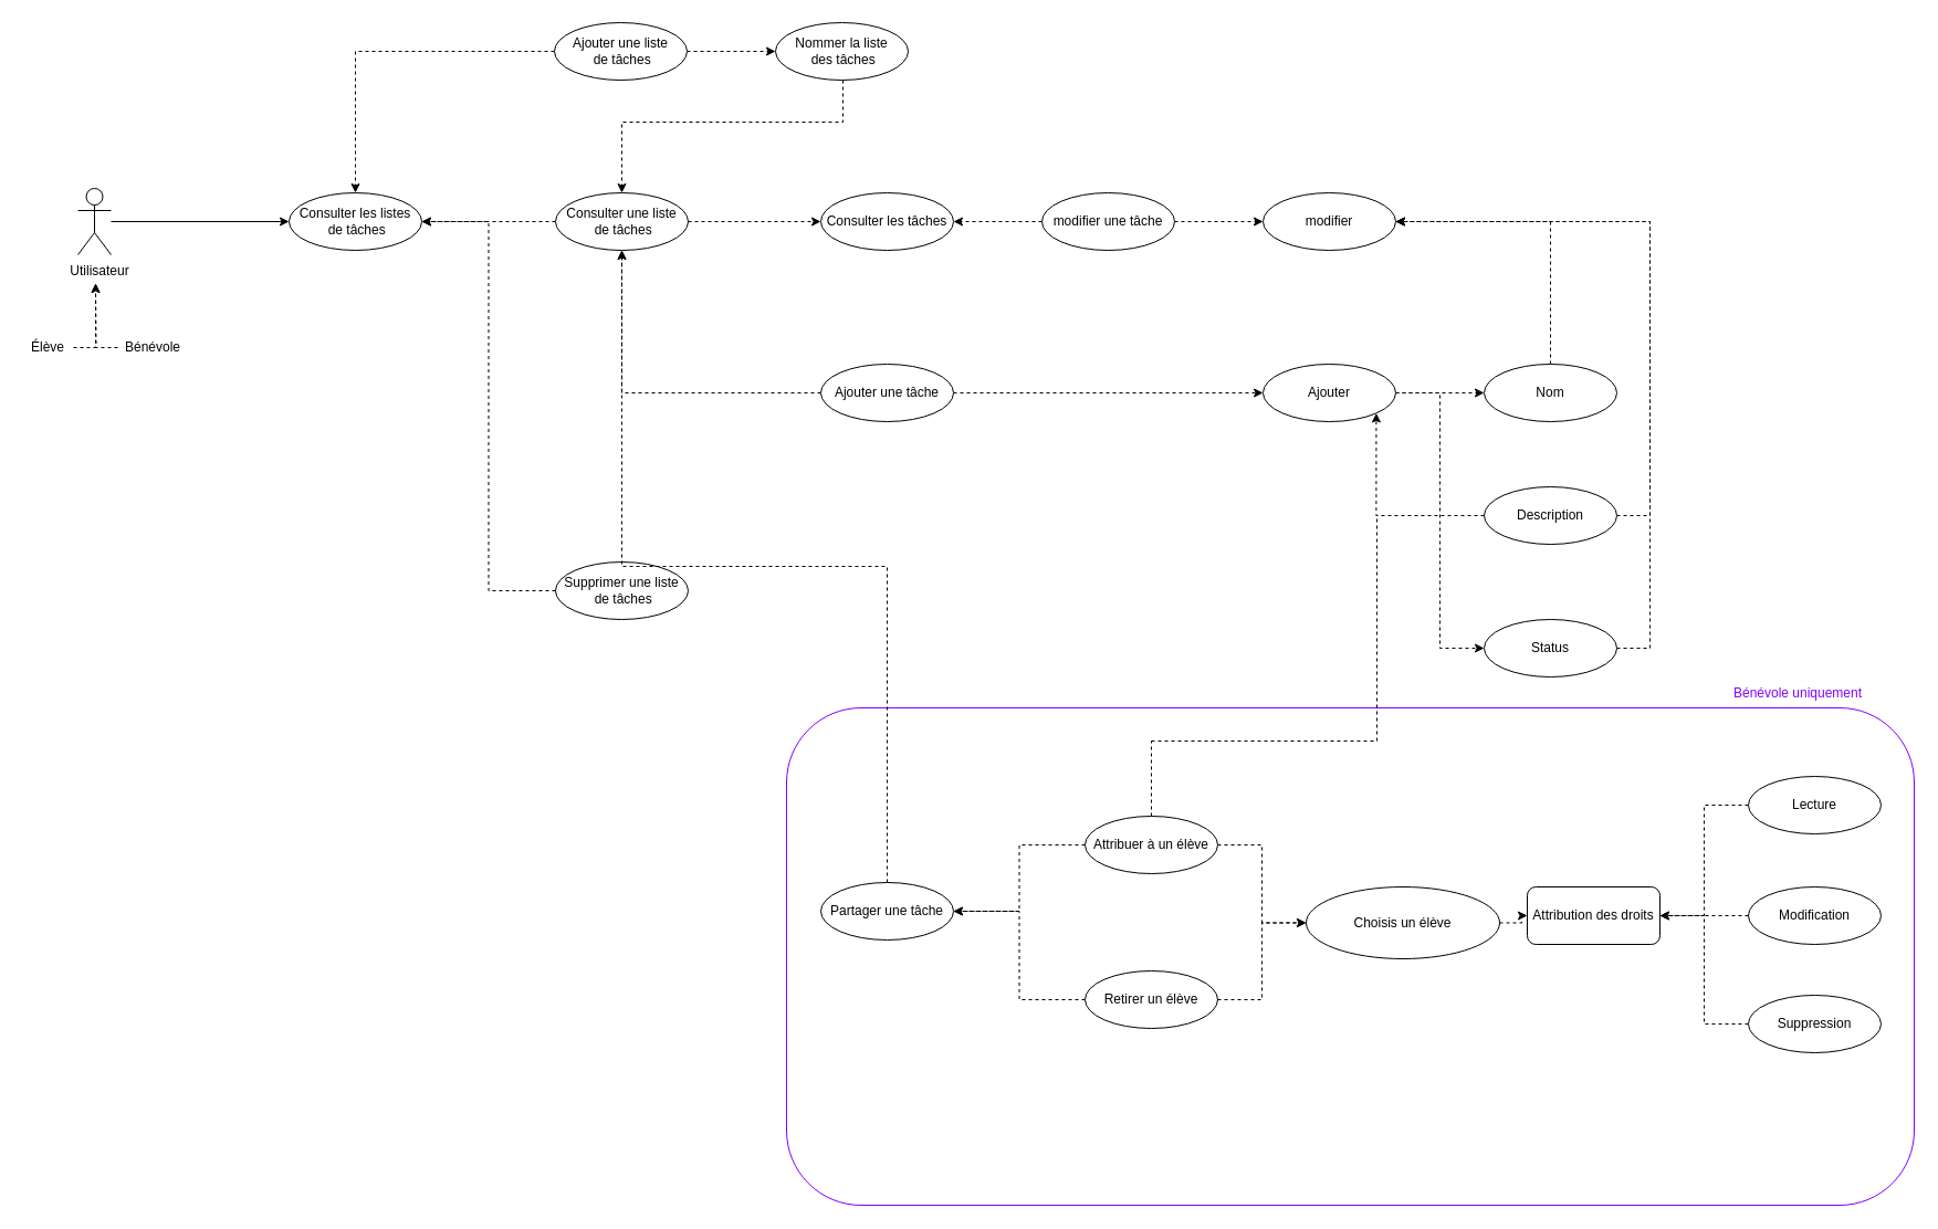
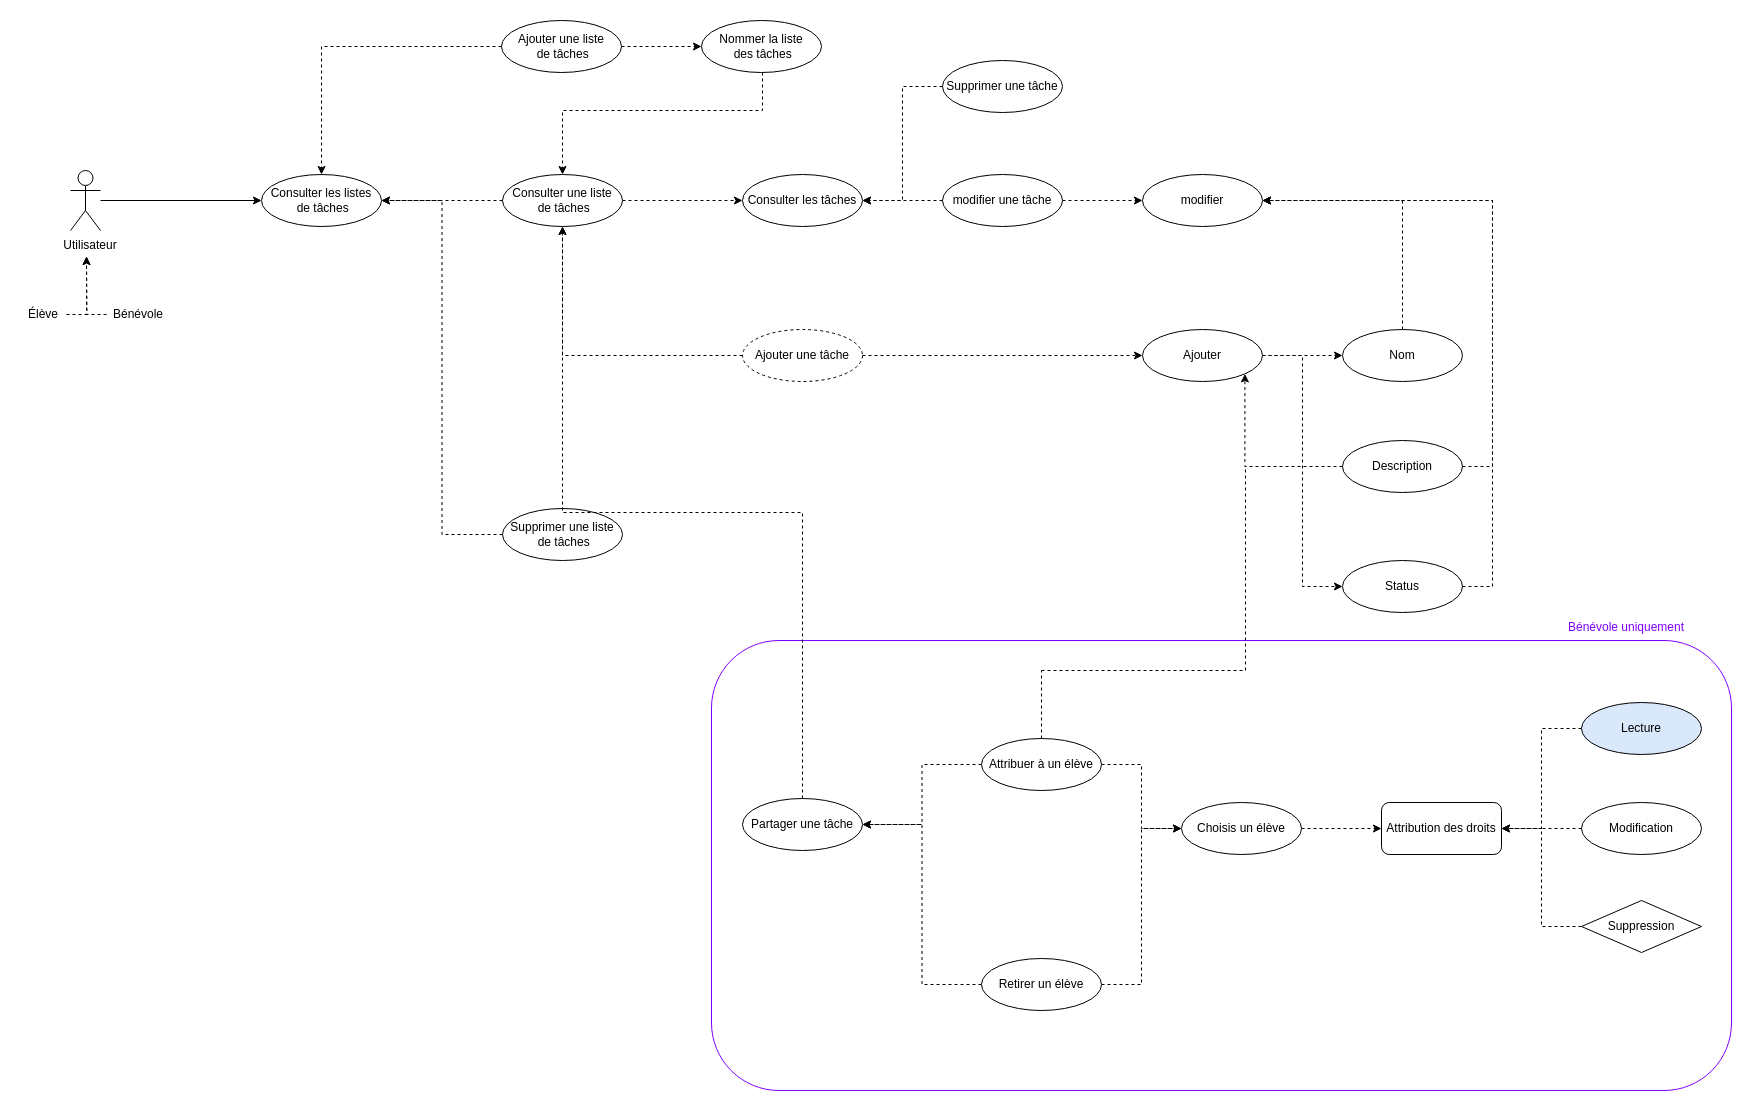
+ <mxCell id="32" value="Supprimer une tâche" style="ellipse;whiteSpace=wrap;html=1;" vertex="1" parent="1"><mxGeometry x="942" y="60" width="120" height="52" as="geometry" /></mxCell>
+ <mxCell id="31" style="edgeStyle=orthogonalEdgeStyle;rounded=0;orthogonalLoop=1;jettySize=auto;html=1;entryX=1;entryY=0.5;entryDx=0;entryDy=0;dashed=1;" edge="1" parent="1" source="32" target="17"><mxGeometry relative="1" as="geometry" /></mxCell>
- <mxCell id="20" value="Ajouter une tâche" style="ellipse;whiteSpace=wrap;html=1;" vertex="1" parent="1"><mxGeometry x="742" y="329" width="120" height="52" as="geometry" /></mxCell>
+ <mxCell id="20" value="Ajouter une tâche" style="ellipse;whiteSpace=wrap;html=1;dashed=1;" vertex="1" parent="1"><mxGeometry x="742" y="329" width="120" height="52" as="geometry" /></mxCell>
- <mxCell id="57" value="Lecture" style="ellipse;whiteSpace=wrap;html=1;" vertex="1" parent="1"><mxGeometry x="1581" y="702" width="120" height="52" as="geometry" /></mxCell>
+ <mxCell id="57" value="Lecture" style="ellipse;whiteSpace=wrap;html=1;fillColor=#dae8fc;" vertex="1" parent="1"><mxGeometry x="1581" y="702" width="120" height="52" as="geometry" /></mxCell>
- <mxCell id="48" value="Choisis un élève" style="ellipse;whiteSpace=wrap;html=1;" vertex="1" parent="1"><mxGeometry x="1181" y="802" width="175" height="65" as="geometry" /></mxCell>
+ <mxCell id="48" value="Choisis un élève" style="ellipse;whiteSpace=wrap;html=1;" vertex="1" parent="1"><mxGeometry x="1181" y="802" width="120" height="52" as="geometry" /></mxCell>
- <mxCell id="46" value="&lt;div&gt;Retirer un élève&lt;/div&gt;" style="ellipse;whiteSpace=wrap;html=1;" vertex="1" parent="1"><mxGeometry x="981" y="878" width="120" height="52" as="geometry" /></mxCell>
+ <mxCell id="46" value="&lt;div&gt;Retirer un élève&lt;/div&gt;" style="ellipse;whiteSpace=wrap;html=1;" vertex="1" parent="1"><mxGeometry x="981" y="958" width="120" height="52" as="geometry" /></mxCell>
- <mxCell id="59" value="Suppression" style="ellipse;whiteSpace=wrap;html=1;" vertex="1" parent="1"><mxGeometry x="1581" y="900" width="120" height="52" as="geometry" /></mxCell>
+ <mxCell id="59" value="Suppression" style="rhombus;whiteSpace=wrap;html=1;" vertex="1" parent="1"><mxGeometry x="1581" y="900" width="120" height="52" as="geometry" /></mxCell>
